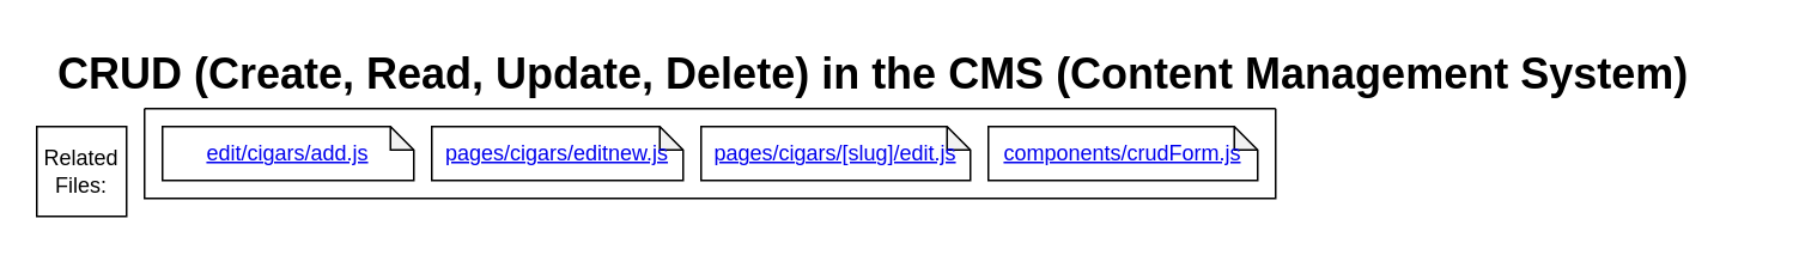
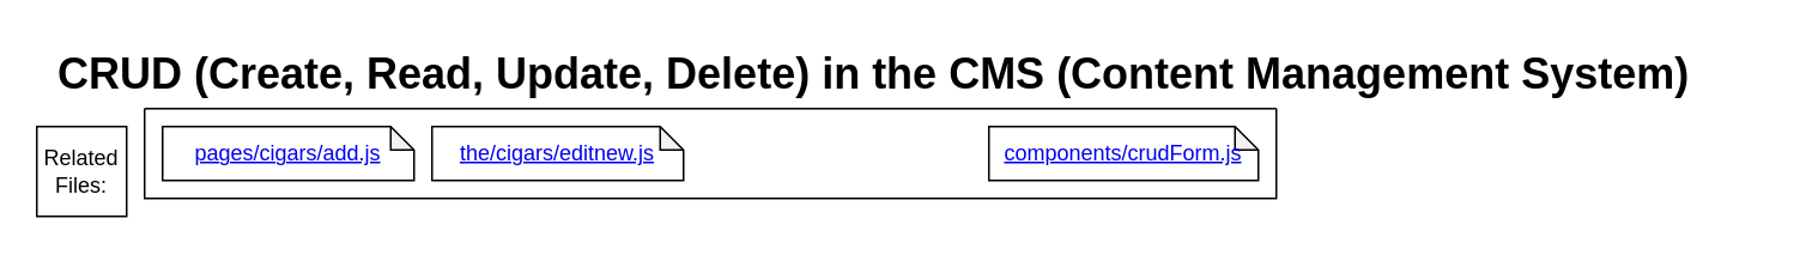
- <mxCell id="5" value="&lt;a href=&quot;https://github.com/macglencoe/EmporiumWebsite/blob/cms/pages/cigars/add.js&quot;&gt;edit/cigars/add.js&lt;/a&gt;" style="shape=note;whiteSpace=wrap;html=1;backgroundOutline=1;darkOpacity=0.05;size=13;" vertex="1" parent="4"><mxGeometry x="10" y="10" width="140" height="30" as="geometry" /></mxCell>
+ <mxCell id="5" value="&lt;a href=&quot;https://github.com/macglencoe/EmporiumWebsite/blob/cms/pages/cigars/add.js&quot;&gt;pages/cigars/add.js&lt;/a&gt;" style="shape=note;whiteSpace=wrap;html=1;backgroundOutline=1;darkOpacity=0.05;size=13;" vertex="1" parent="4"><mxGeometry x="10" y="10" width="140" height="30" as="geometry" /></mxCell>
- <mxCell id="6" value="&lt;a href=&quot;https://github.com/macglencoe/EmporiumWebsite/blob/cms/pages/cigars/editnew.js&quot;&gt;pages/cigars/editnew.js&lt;/a&gt;" style="shape=note;whiteSpace=wrap;html=1;backgroundOutline=1;darkOpacity=0.05;size=13;" vertex="1" parent="4"><mxGeometry x="160" y="10" width="140" height="30" as="geometry" /></mxCell>
+ <mxCell id="6" value="&lt;a href=&quot;https://github.com/macglencoe/EmporiumWebsite/blob/cms/pages/cigars/editnew.js&quot;&gt;the/cigars/editnew.js&lt;/a&gt;" style="shape=note;whiteSpace=wrap;html=1;backgroundOutline=1;darkOpacity=0.05;size=13;" vertex="1" parent="4"><mxGeometry x="160" y="10" width="140" height="30" as="geometry" /></mxCell>
- <mxCell id="7" value="&lt;a href=&quot;https://github.com/macglencoe/EmporiumWebsite/blob/cms/pages/cigars/%5Bslug%5D/edit.js&quot;&gt;pages/cigars/[slug]/edit.js&lt;/a&gt;" style="shape=note;whiteSpace=wrap;html=1;backgroundOutline=1;darkOpacity=0.05;size=13;" vertex="1" parent="4"><mxGeometry x="310" y="10" width="150" height="30" as="geometry" /></mxCell>
